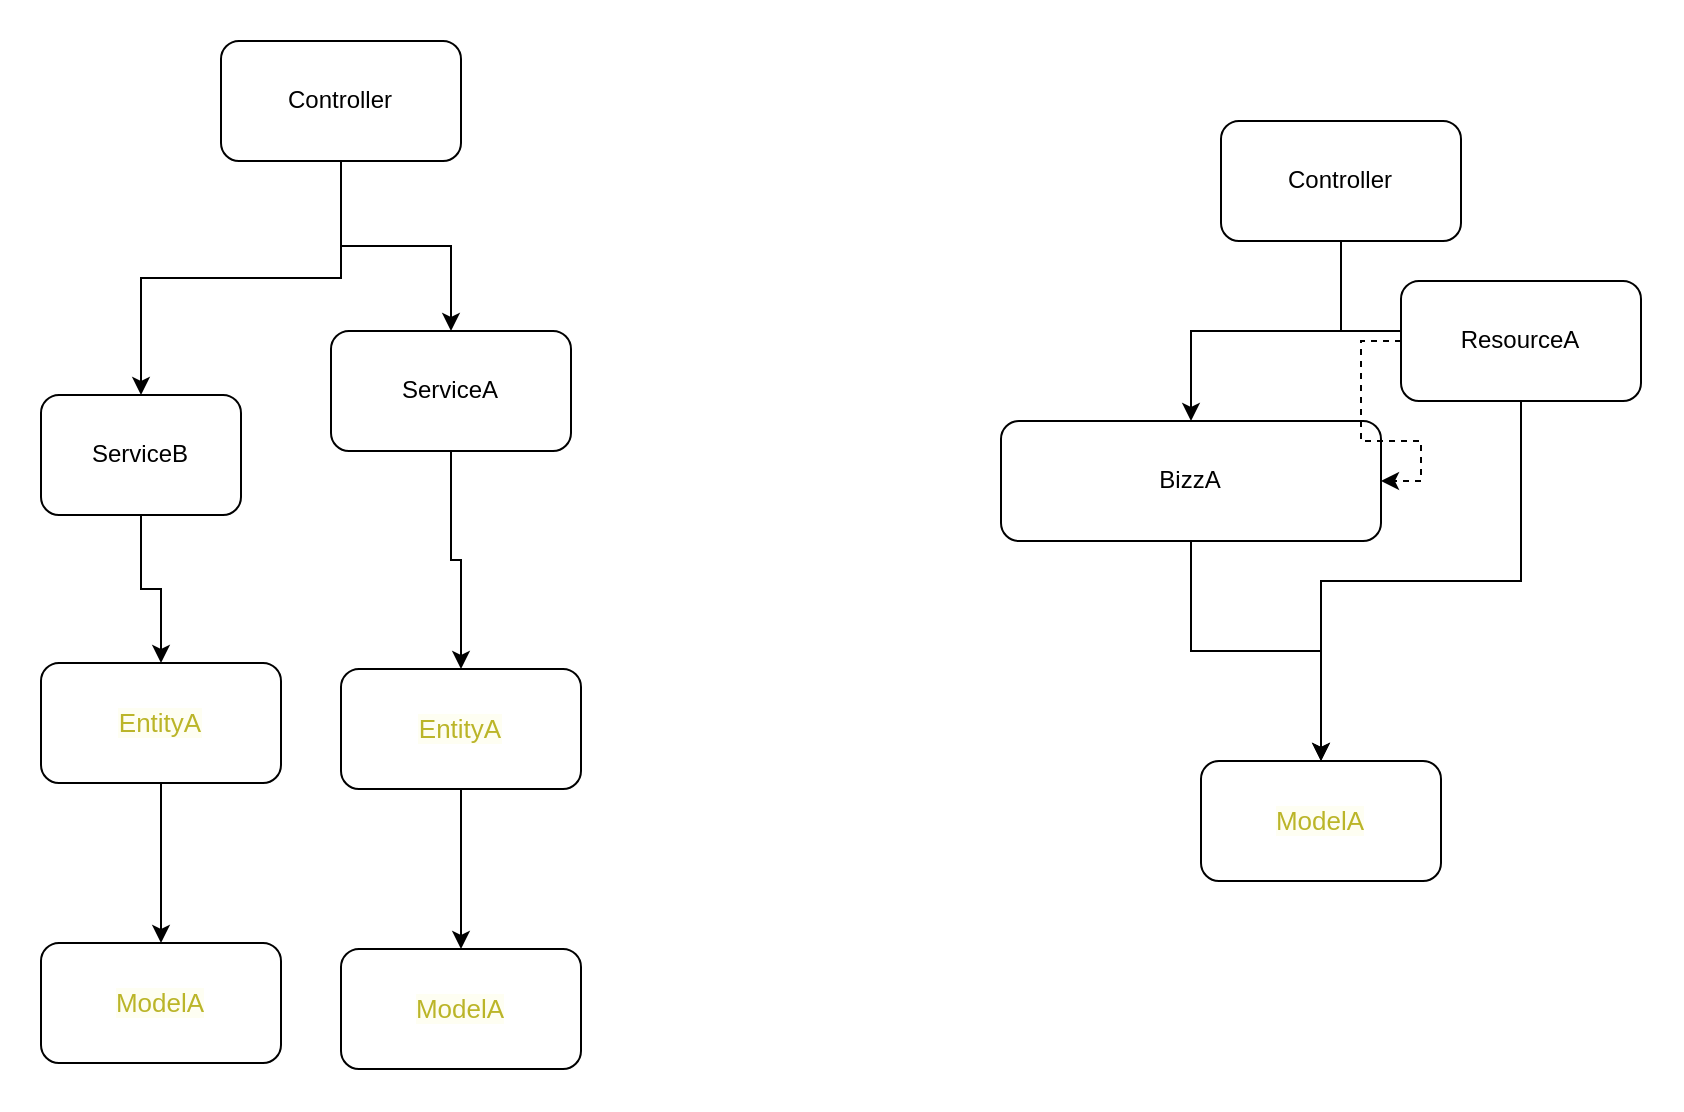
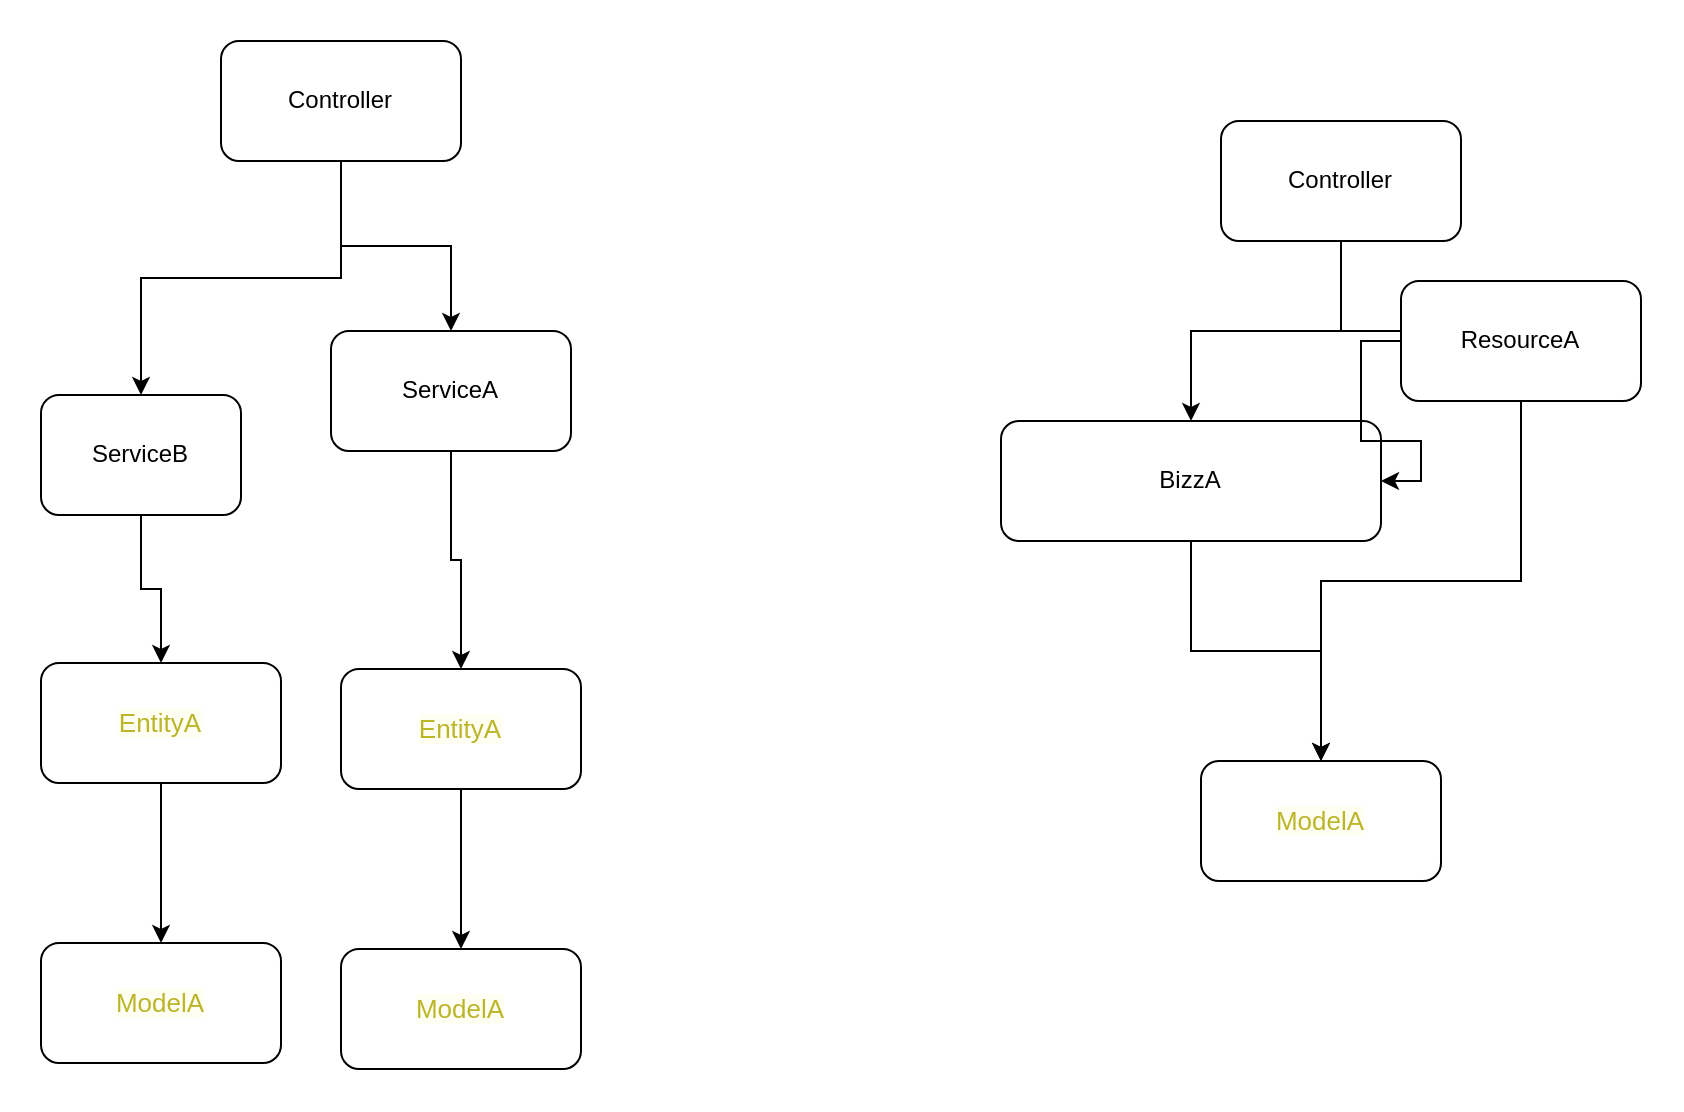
- <mxCell id="17" style="edgeStyle=orthogonalEdgeStyle;rounded=0;orthogonalLoop=1;jettySize=auto;html=1;entryX=1;entryY=0.5;entryDx=0;entryDy=0;dashed=1;" edge="1" parent="1" source="18" target="14"><mxGeometry relative="1" as="geometry" /></mxCell>
+ <mxCell id="17" style="edgeStyle=orthogonalEdgeStyle;rounded=0;orthogonalLoop=1;jettySize=auto;html=1;entryX=1;entryY=0.5;entryDx=0;entryDy=0;" edge="1" parent="1" source="18" target="14"><mxGeometry relative="1" as="geometry" /></mxCell>
